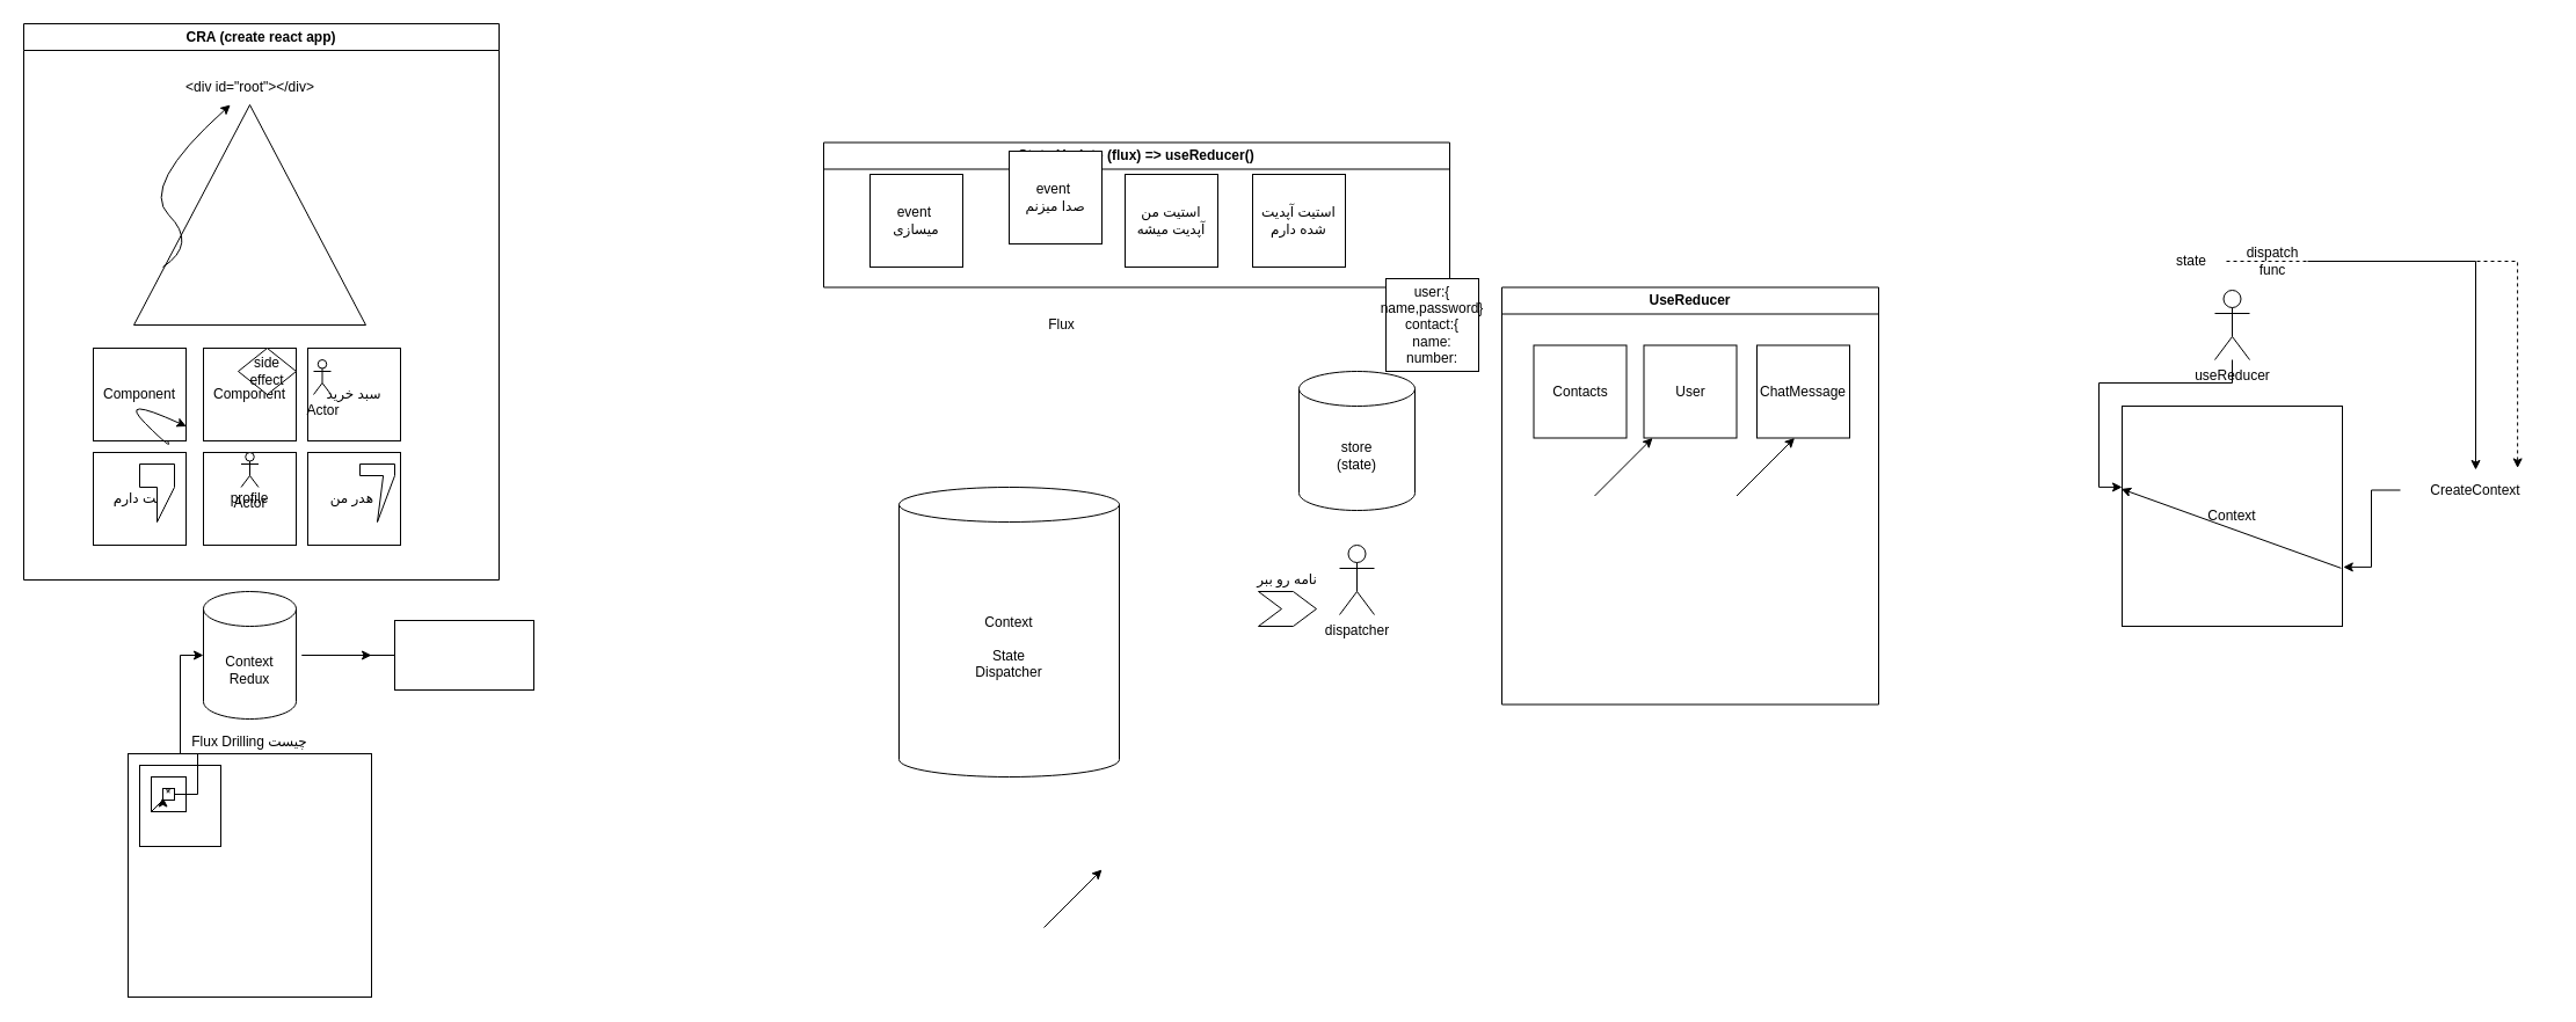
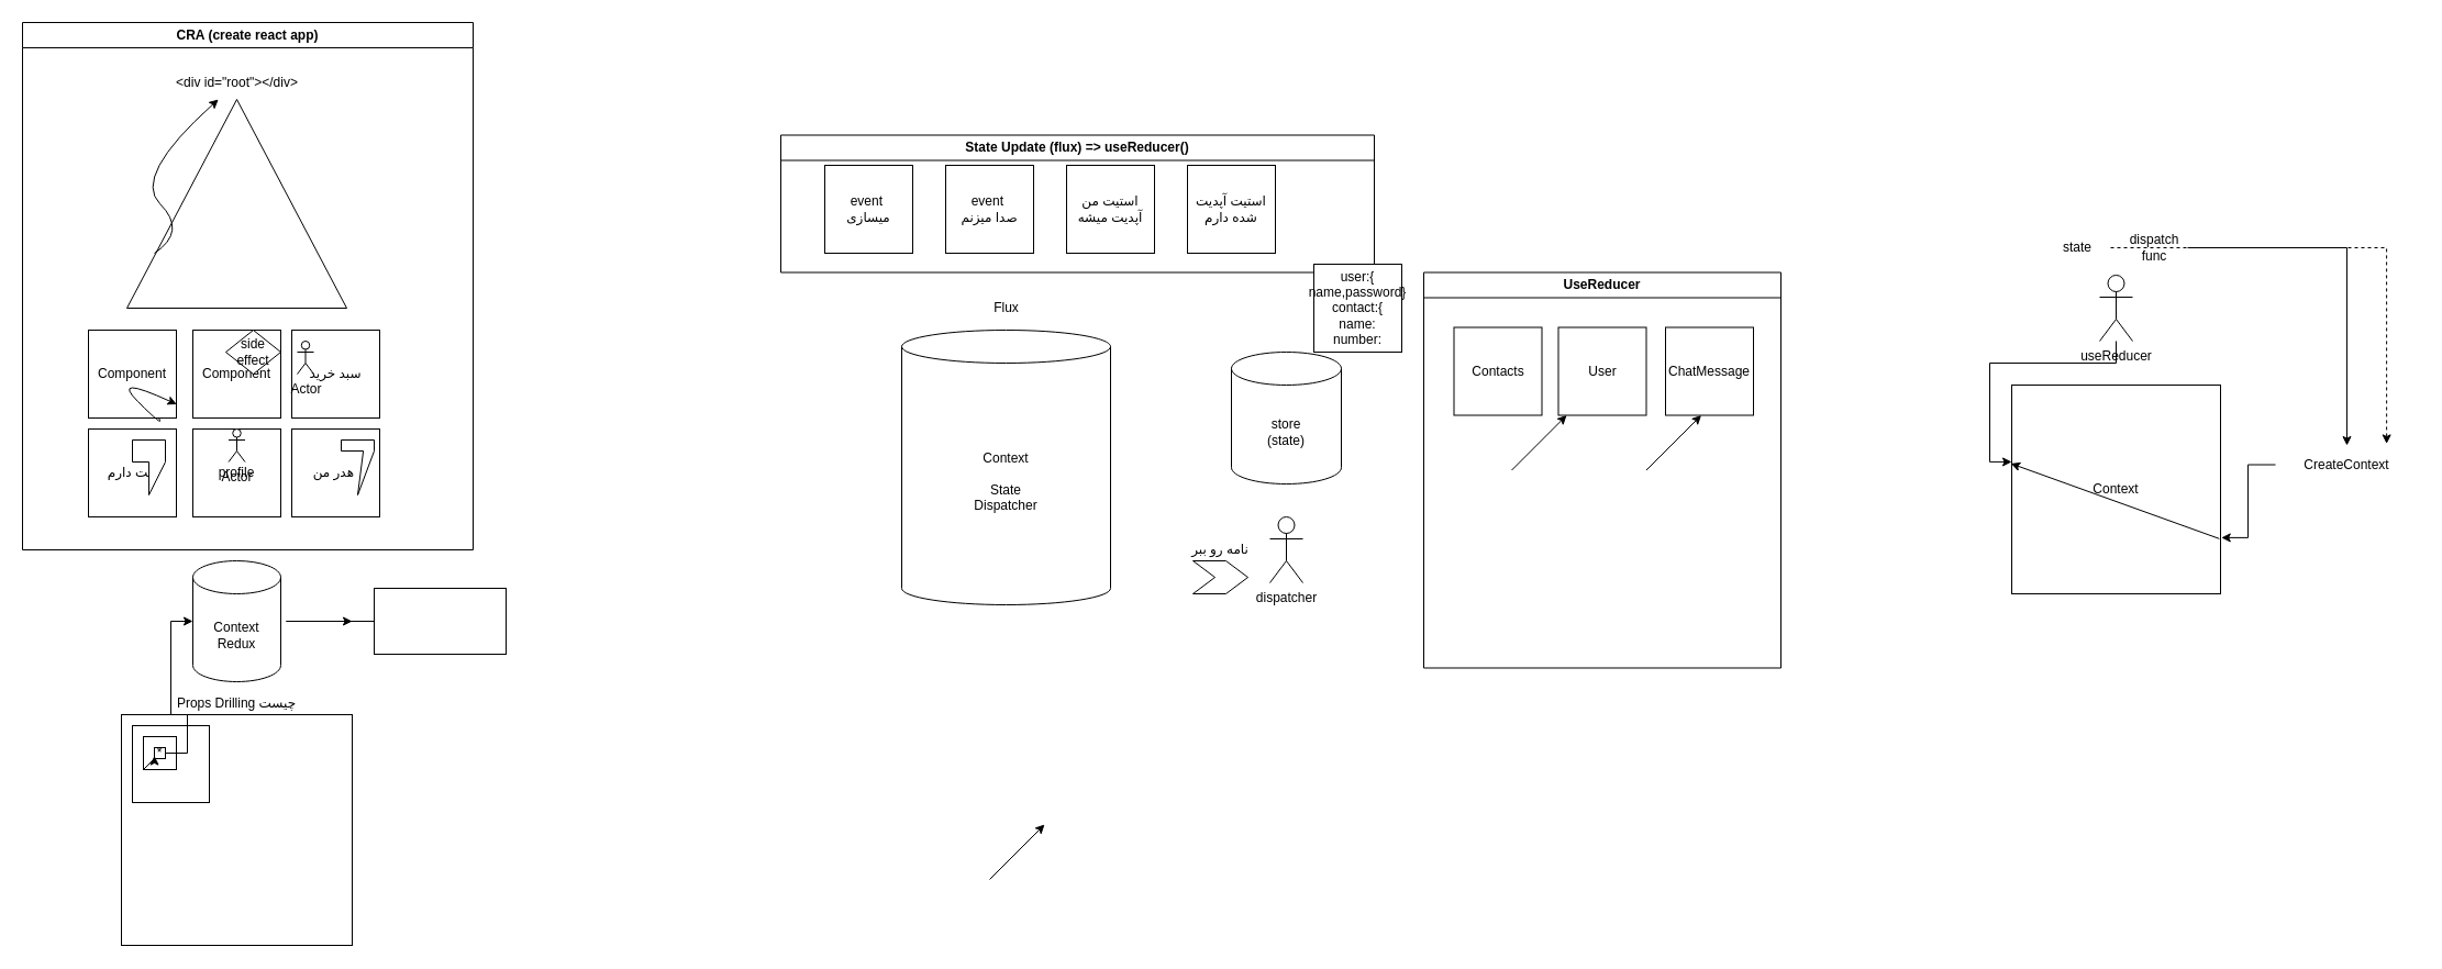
- <mxCell id="32" value="event&amp;nbsp;&lt;br&gt;صدا میزنم" style="whiteSpace=wrap;html=1;aspect=fixed;" vertex="1" parent="30"><mxGeometry x="160" y="7.5" width="80" height="80" as="geometry" /></mxCell>
+ <mxCell id="32" value="event&amp;nbsp;&lt;br&gt;صدا میزنم" style="whiteSpace=wrap;html=1;aspect=fixed;" vertex="1" parent="30"><mxGeometry x="150" y="27.5" width="80" height="80" as="geometry" /></mxCell>
- <mxCell id="28" value="Context&lt;br&gt;&lt;br&gt;State&lt;br&gt;Dispatcher" style="shape=cylinder3;whiteSpace=wrap;html=1;boundedLbl=1;backgroundOutline=1;size=15;" vertex="1" parent="1"><mxGeometry x="775" y="420" width="190" height="250" as="geometry" /></mxCell>
+ <mxCell id="28" value="Context&lt;br&gt;&lt;br&gt;State&lt;br&gt;Dispatcher" style="shape=cylinder3;whiteSpace=wrap;html=1;boundedLbl=1;backgroundOutline=1;size=15;" vertex="1" parent="1"><mxGeometry x="820" y="300" width="190" height="250" as="geometry" /></mxCell>
- <mxCell id="18" value="Flux Drilling چیست" style="text;html=1;strokeColor=none;fillColor=none;align=center;verticalAlign=middle;whiteSpace=wrap;rounded=0;" vertex="1" parent="1"><mxGeometry x="105" y="600" width="220" height="80" as="geometry" /></mxCell>
+ <mxCell id="18" value="Props Drilling چیست" style="text;html=1;strokeColor=none;fillColor=none;align=center;verticalAlign=middle;whiteSpace=wrap;rounded=0;" vertex="1" parent="1"><mxGeometry x="105" y="600" width="220" height="80" as="geometry" /></mxCell>
